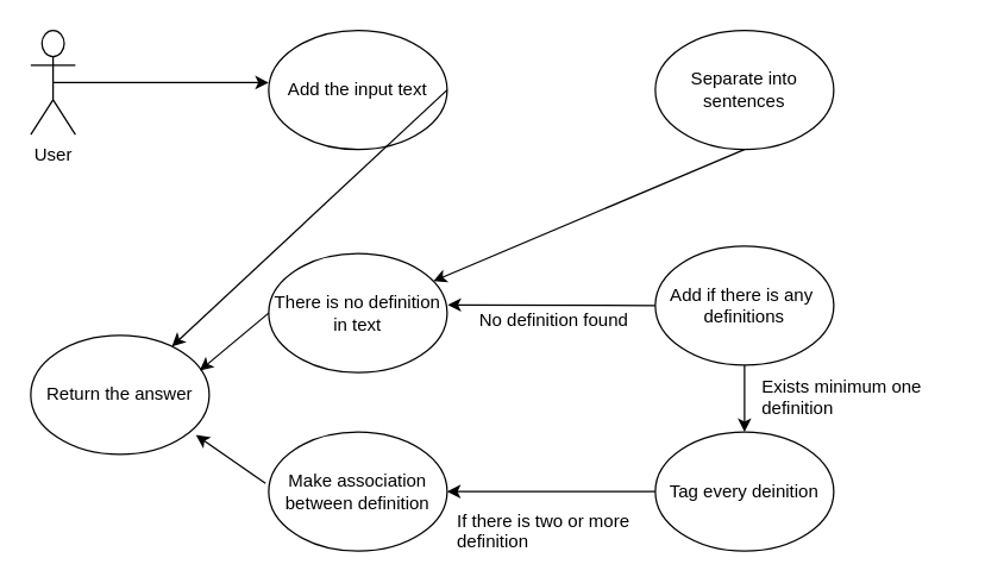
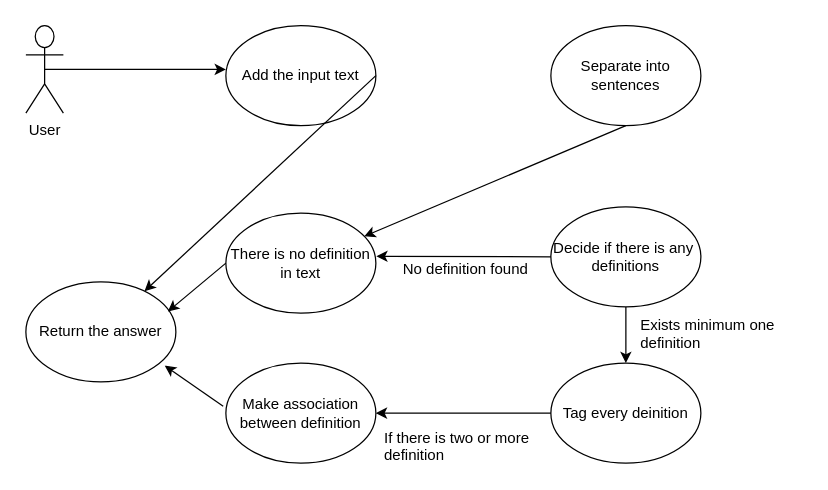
- <mxCell id="8" value="Add if there is any&amp;nbsp; definitions" style="ellipse;whiteSpace=wrap;html=1;" vertex="1" parent="1"><mxGeometry x="440" y="165" width="120" height="80" as="geometry" /></mxCell>
+ <mxCell id="8" value="Decide if there is any&amp;nbsp; definitions" style="ellipse;whiteSpace=wrap;html=1;" vertex="1" parent="1"><mxGeometry x="440" y="165" width="120" height="80" as="geometry" /></mxCell>
